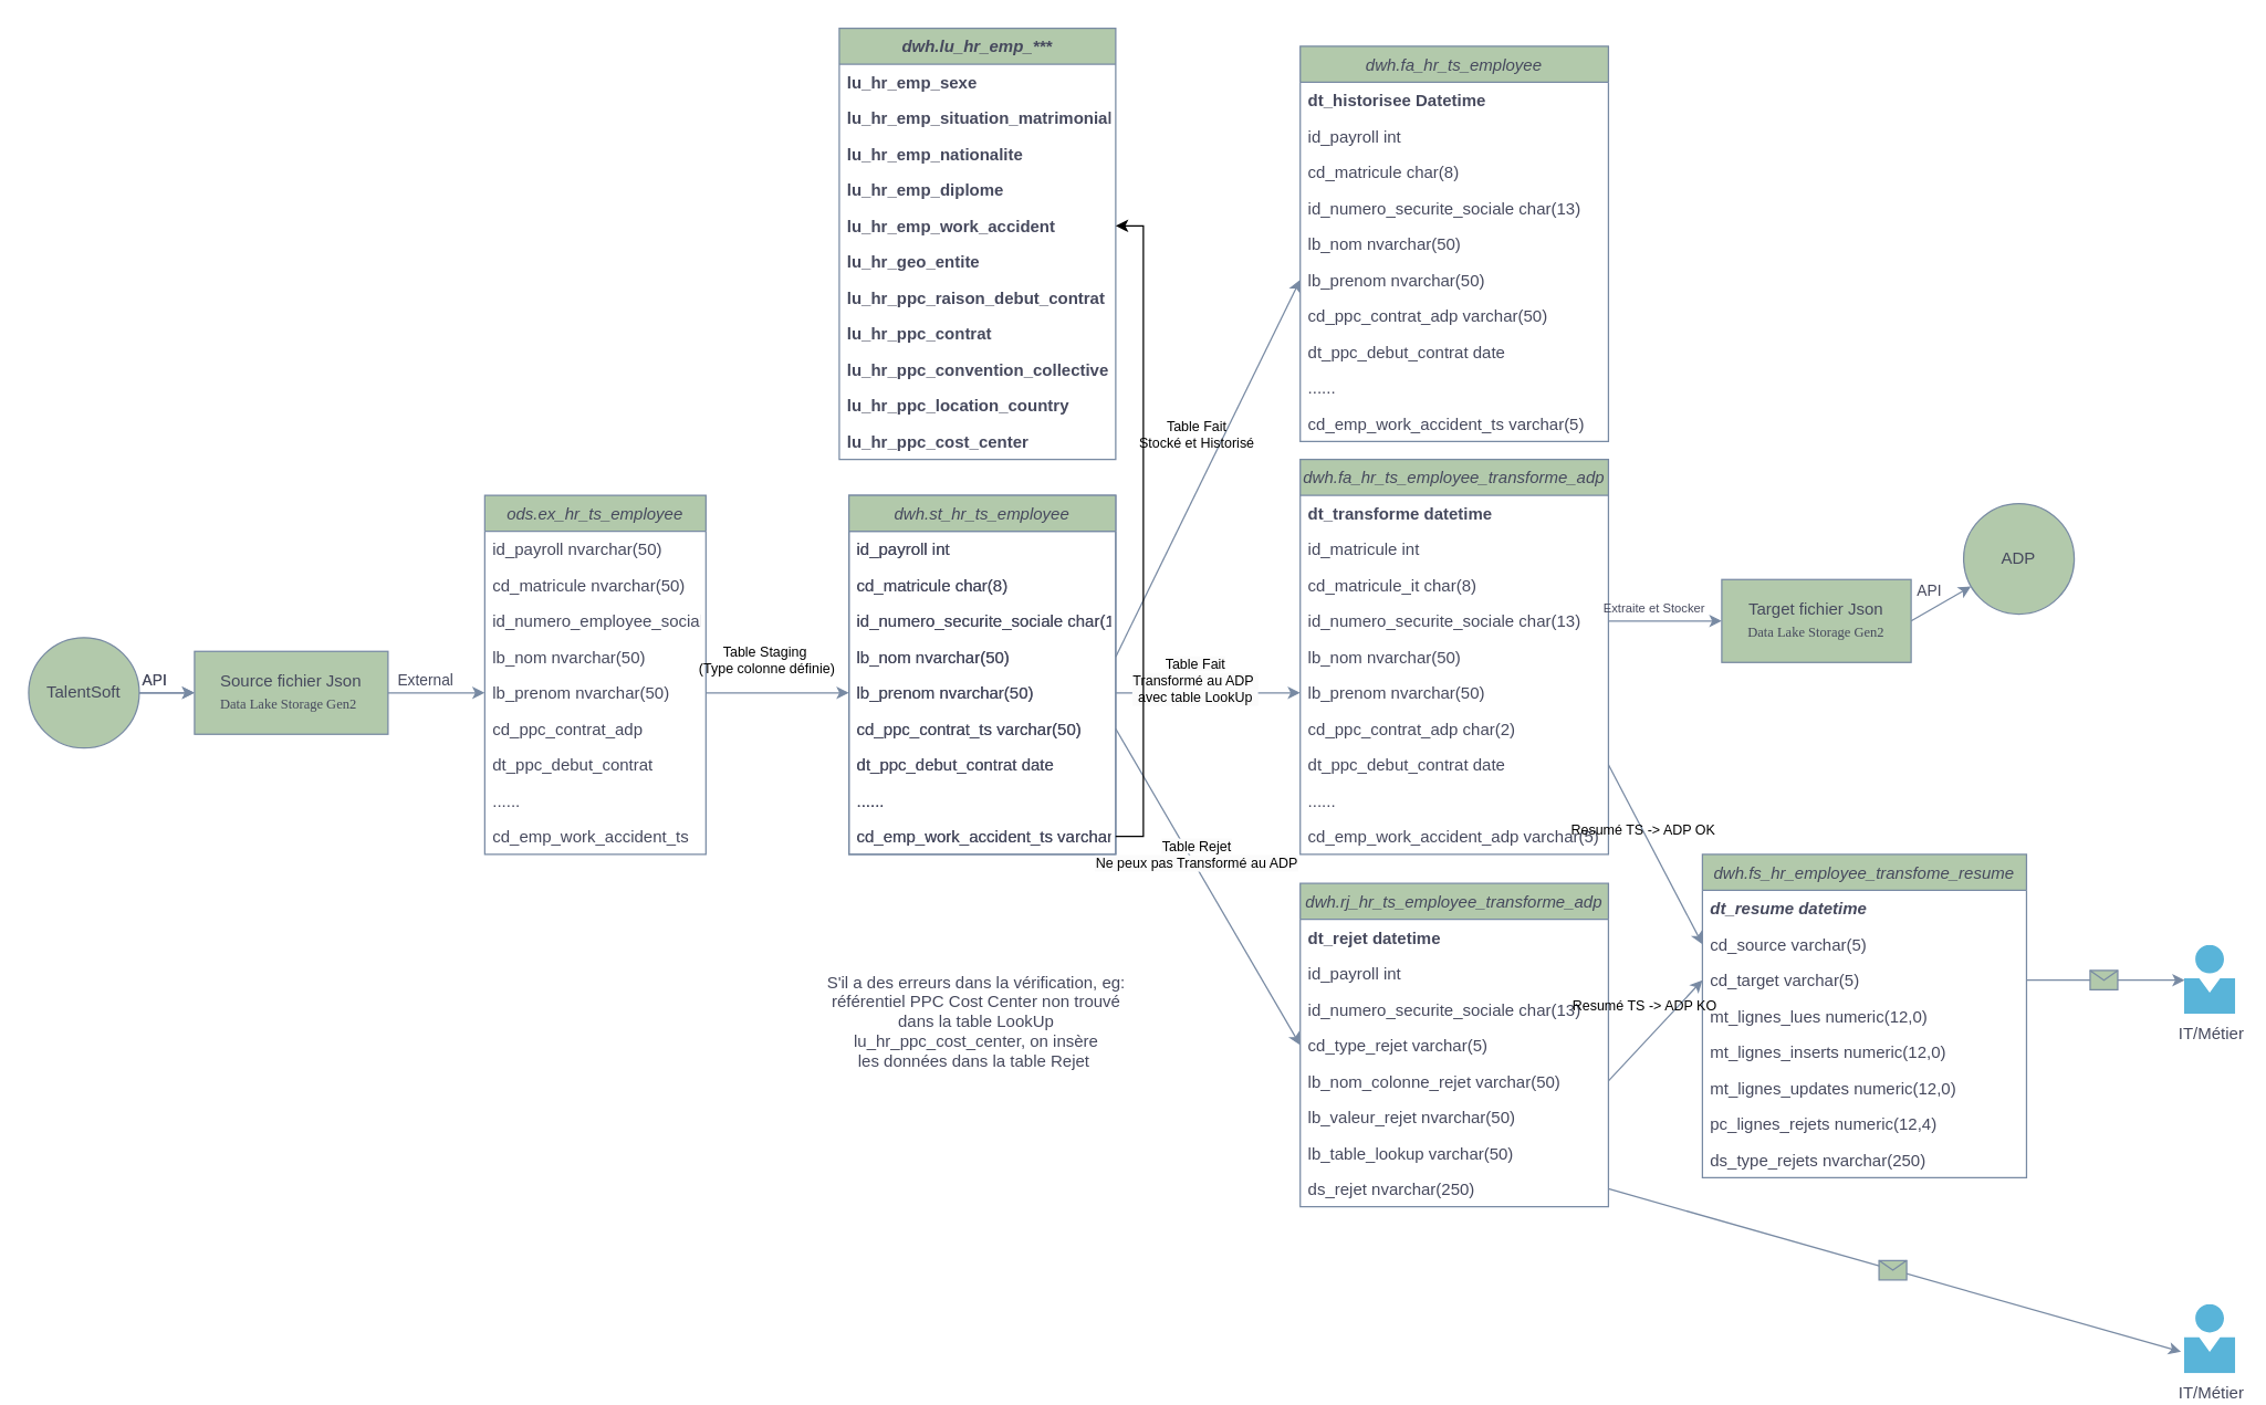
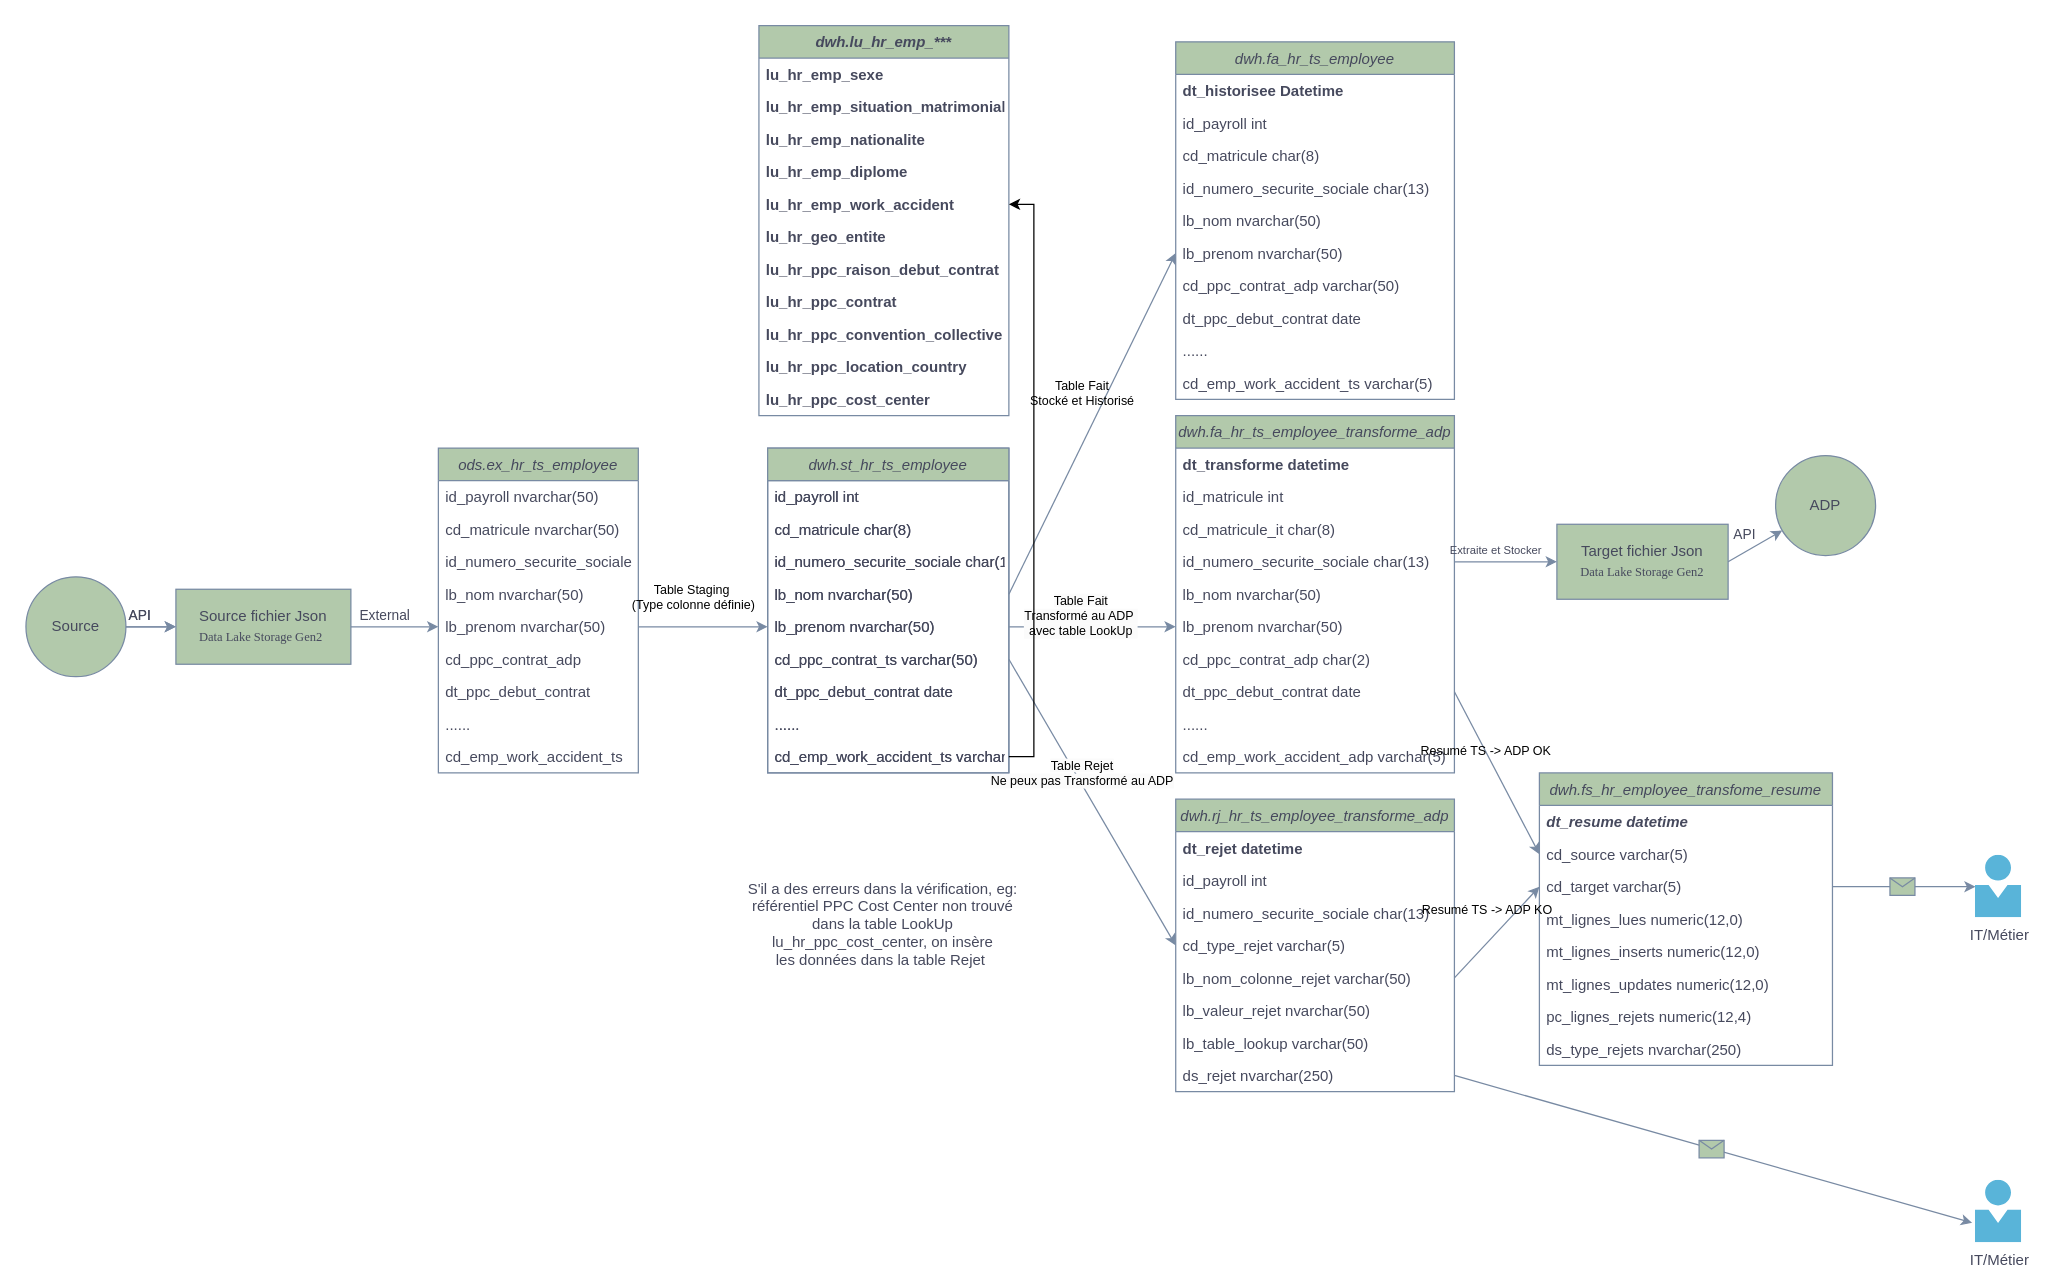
- <mxCell id="28" value="id_numero_employee_sociale" style="text;align=left;verticalAlign=top;spacingLeft=4;spacingRight=4;overflow=hidden;rotatable=0;points=[[0,0.5],[1,0.5]];portConstraint=eastwest;rounded=0;shadow=0;html=0;labelBackgroundColor=none;fontColor=#46495D;" vertex="1" parent="25"><mxGeometry y="78" width="160" height="26" as="geometry" /></mxCell>
+ <mxCell id="28" value="id_numero_securite_sociale" style="text;align=left;verticalAlign=top;spacingLeft=4;spacingRight=4;overflow=hidden;rotatable=0;points=[[0,0.5],[1,0.5]];portConstraint=eastwest;rounded=0;shadow=0;html=0;labelBackgroundColor=none;fontColor=#46495D;" vertex="1" parent="25"><mxGeometry y="78" width="160" height="26" as="geometry" /></mxCell>
- <mxCell id="2" value="TalentSoft" style="ellipse;whiteSpace=wrap;html=1;aspect=fixed;labelBackgroundColor=none;fillColor=#B2C9AB;strokeColor=#788AA3;fontColor=#46495D;" vertex="1" parent="1"><mxGeometry x="20" y="461" width="80" height="80" as="geometry" /></mxCell>
+ <mxCell id="2" value="Source" style="ellipse;whiteSpace=wrap;html=1;aspect=fixed;labelBackgroundColor=none;fillColor=#B2C9AB;strokeColor=#788AA3;fontColor=#46495D;" vertex="1" parent="1"><mxGeometry x="20" y="461" width="80" height="80" as="geometry" /></mxCell>
